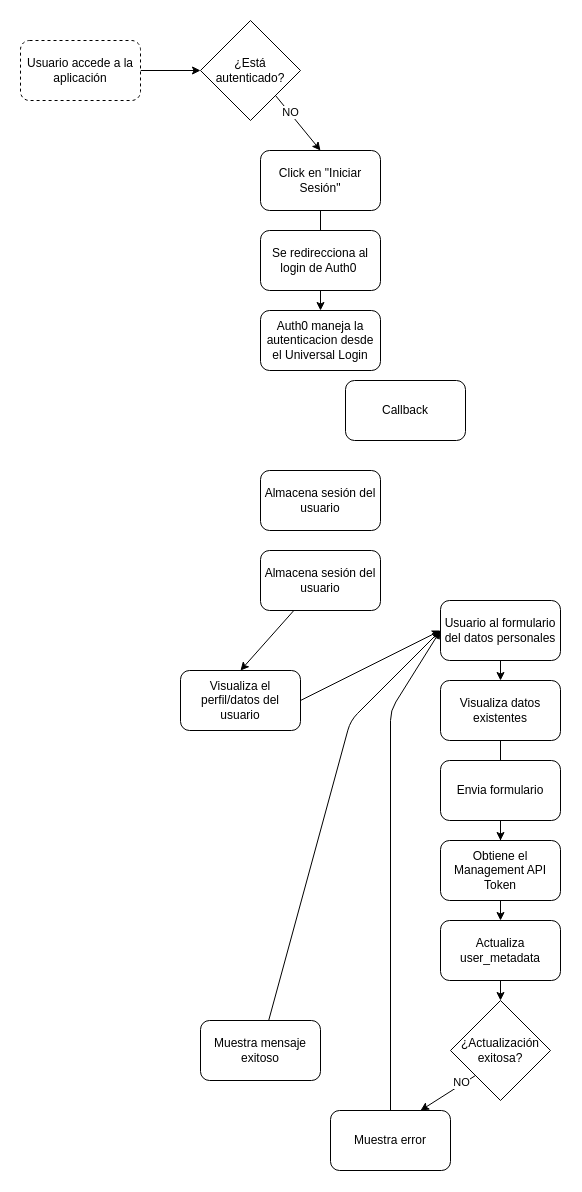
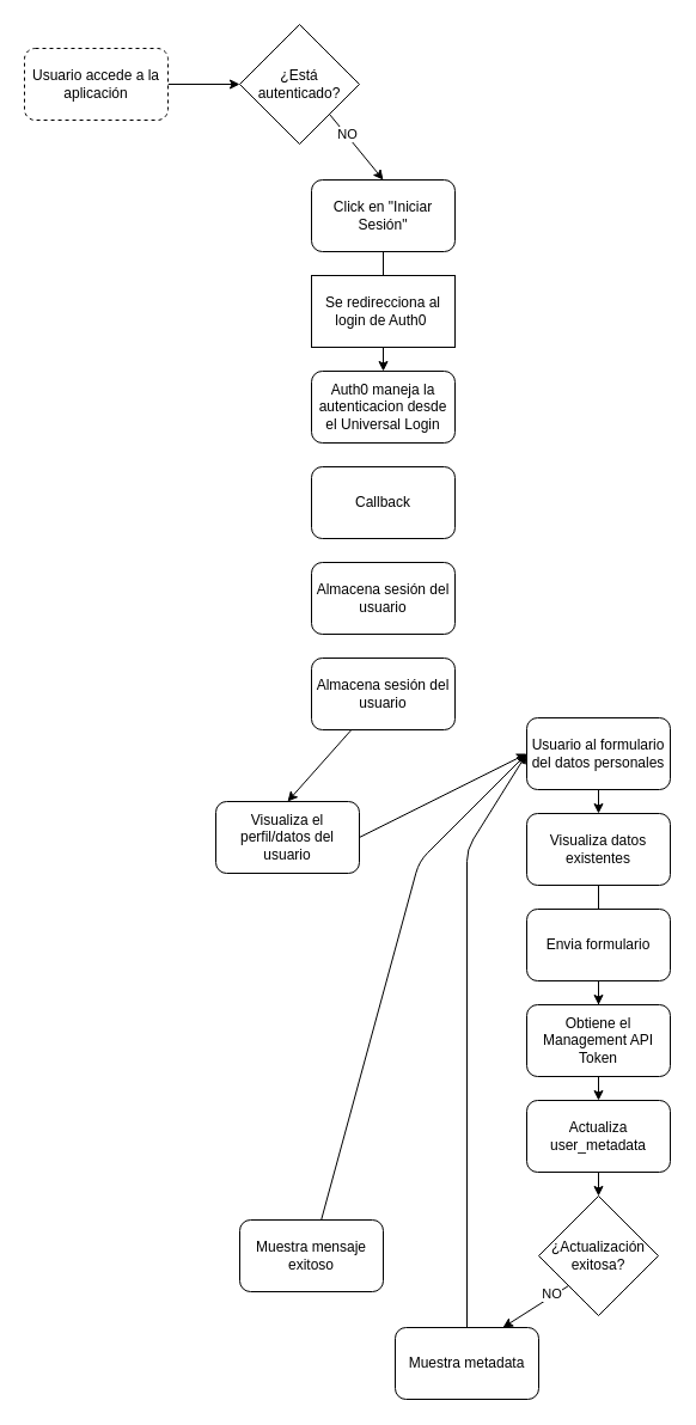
- <mxCell id="11" value="Se redirecciona al login de Auth0&amp;nbsp;" style="rounded=1;whiteSpace=wrap;html=1;" vertex="1" parent="1"><mxGeometry x="260" y="230" width="120" height="60" as="geometry" /></mxCell>
+ <mxCell id="11" value="Se redirecciona al login de Auth0&amp;nbsp;" style="whiteSpace=wrap;html=1;rounded=0;" vertex="1" parent="1"><mxGeometry x="260" y="230" width="120" height="60" as="geometry" /></mxCell>
- <mxCell id="13" value="Callback" style="rounded=1;whiteSpace=wrap;html=1;" vertex="1" parent="1"><mxGeometry x="345" y="380" width="120" height="60" as="geometry" /></mxCell>
+ <mxCell id="13" value="Callback" style="rounded=1;whiteSpace=wrap;html=1;" vertex="1" parent="1"><mxGeometry x="260" y="390" width="120" height="60" as="geometry" /></mxCell>
- <mxCell id="31" value="Muestra error" style="rounded=1;whiteSpace=wrap;html=1;" vertex="1" parent="1"><mxGeometry x="330" y="1110" width="120" height="60" as="geometry" /></mxCell>
+ <mxCell id="31" value="Muestra metadata" style="rounded=1;whiteSpace=wrap;html=1;" vertex="1" parent="1"><mxGeometry x="330" y="1110" width="120" height="60" as="geometry" /></mxCell>
